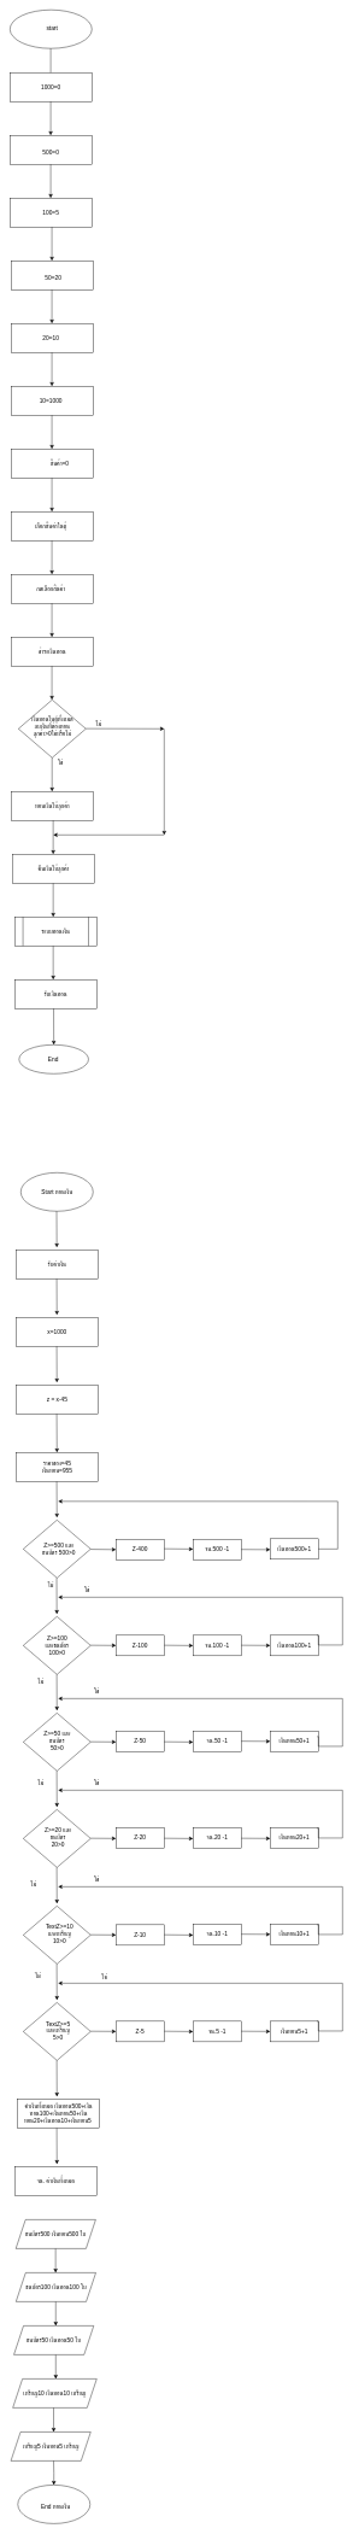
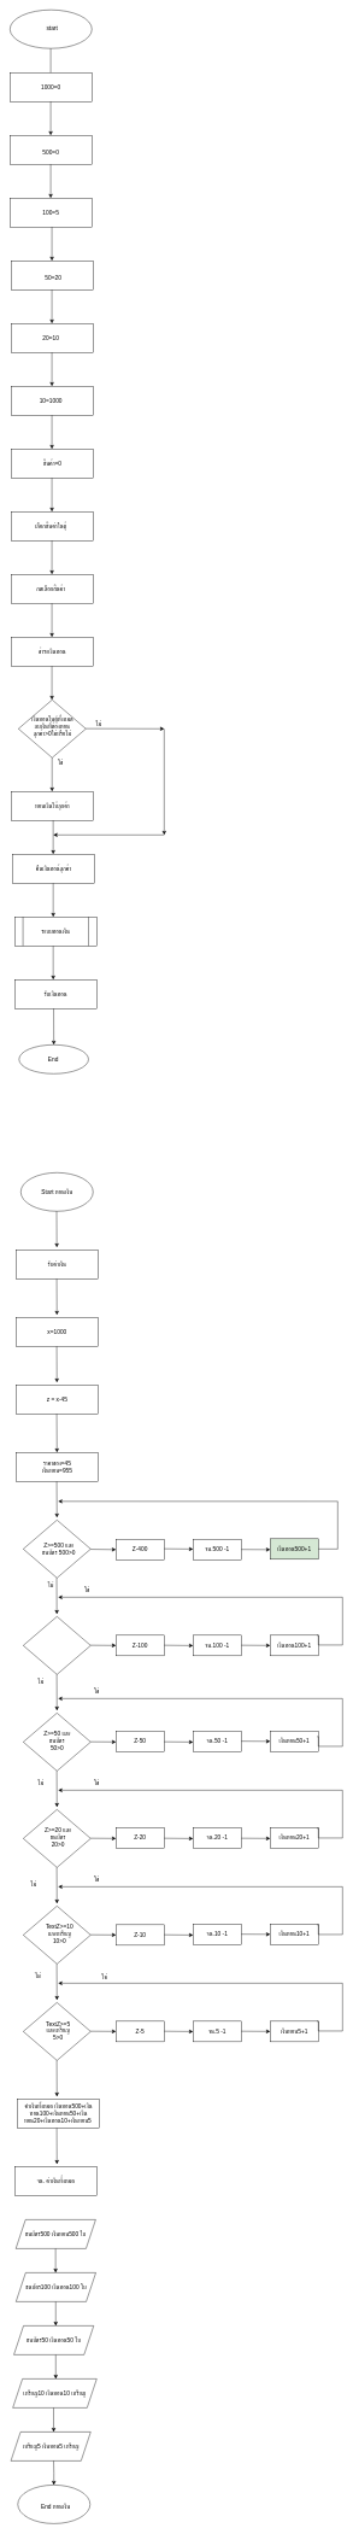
- <mxCell id="27" value="สินค้า=0" style="text;html=1;align=center;verticalAlign=middle;whiteSpace=wrap;rounded=0;" parent="1" vertex="1"><mxGeometry x="92.5" y="945" width="60" height="30" as="geometry" /></mxCell>
+ <mxCell id="27" value="สินค้า=0" style="text;html=1;align=center;verticalAlign=middle;whiteSpace=wrap;rounded=0;" parent="1" vertex="1"><mxGeometry x="77.5" y="945" width="60" height="30" as="geometry" /></mxCell>
- <mxCell id="45" value="คืนเงินให้ลูกค้า" style="rounded=0;whiteSpace=wrap;html=1;" parent="1" vertex="1"><mxGeometry x="25.91" y="1770" width="170" height="60" as="geometry" /></mxCell>
+ <mxCell id="45" value="คืนเงินทอน้ลูกค้า" style="rounded=0;whiteSpace=wrap;html=1;" parent="1" vertex="1"><mxGeometry x="25.91" y="1770" width="170" height="60" as="geometry" /></mxCell>
- <mxCell id="73" value="เงินทอน500+1" style="rounded=0;whiteSpace=wrap;html=1;" parent="1" vertex="1"><mxGeometry x="560" y="3188.75" width="100" height="42.5" as="geometry" /></mxCell>
+ <mxCell id="73" value="เงินทอน500+1" style="rounded=0;whiteSpace=wrap;html=1;fillColor=#d5e8d4;" parent="1" vertex="1"><mxGeometry x="560" y="3188.75" width="100" height="42.5" as="geometry" /></mxCell>
- <mxCell id="75" value="&lt;br&gt;&lt;span style=&quot;color: rgb(0, 0, 0); font-family: Helvetica; font-size: 12px; font-style: normal; font-variant-ligatures: normal; font-variant-caps: normal; font-weight: 400; letter-spacing: normal; orphans: 2; text-align: center; text-indent: 0px; text-transform: none; widows: 2; word-spacing: 0px; -webkit-text-stroke-width: 0px; white-space: normal; background-color: rgb(251, 251, 251); text-decoration-thickness: initial; text-decoration-style: initial; text-decoration-color: initial; display: inline !important; float: none;&quot;&gt;Z&amp;gt;=100 และธนบัตร 100&amp;gt;0&lt;/span&gt;&lt;div&gt;&lt;br&gt;&lt;/div&gt;" style="text;html=1;align=center;verticalAlign=middle;whiteSpace=wrap;rounded=0;" parent="1" vertex="1"><mxGeometry x="87.5" y="3395" width="60" height="30" as="geometry" /></mxCell>
